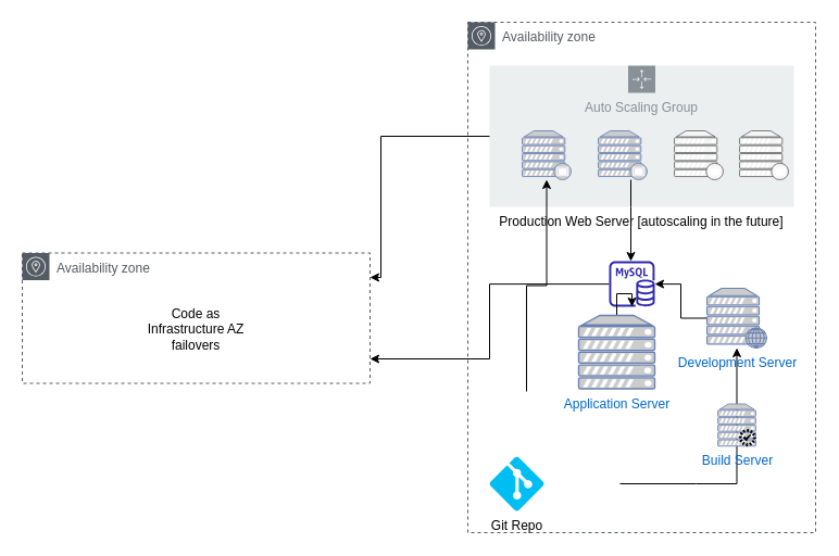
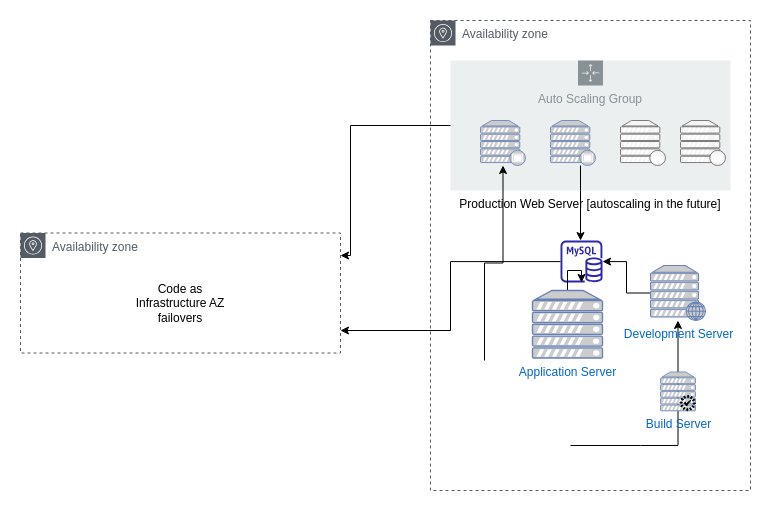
- <mxCell id="10" value="Git Repo" style="verticalLabelPosition=bottom;html=1;verticalAlign=top;align=center;strokeColor=none;fillColor=#00BEF2;shape=mxgraph.azure.git_repository;shadow=0;fillStyle=auto;strokeWidth=0;" vertex="1" parent="1"><mxGeometry x="450" y="420" width="50" height="50" as="geometry" /></mxCell>
